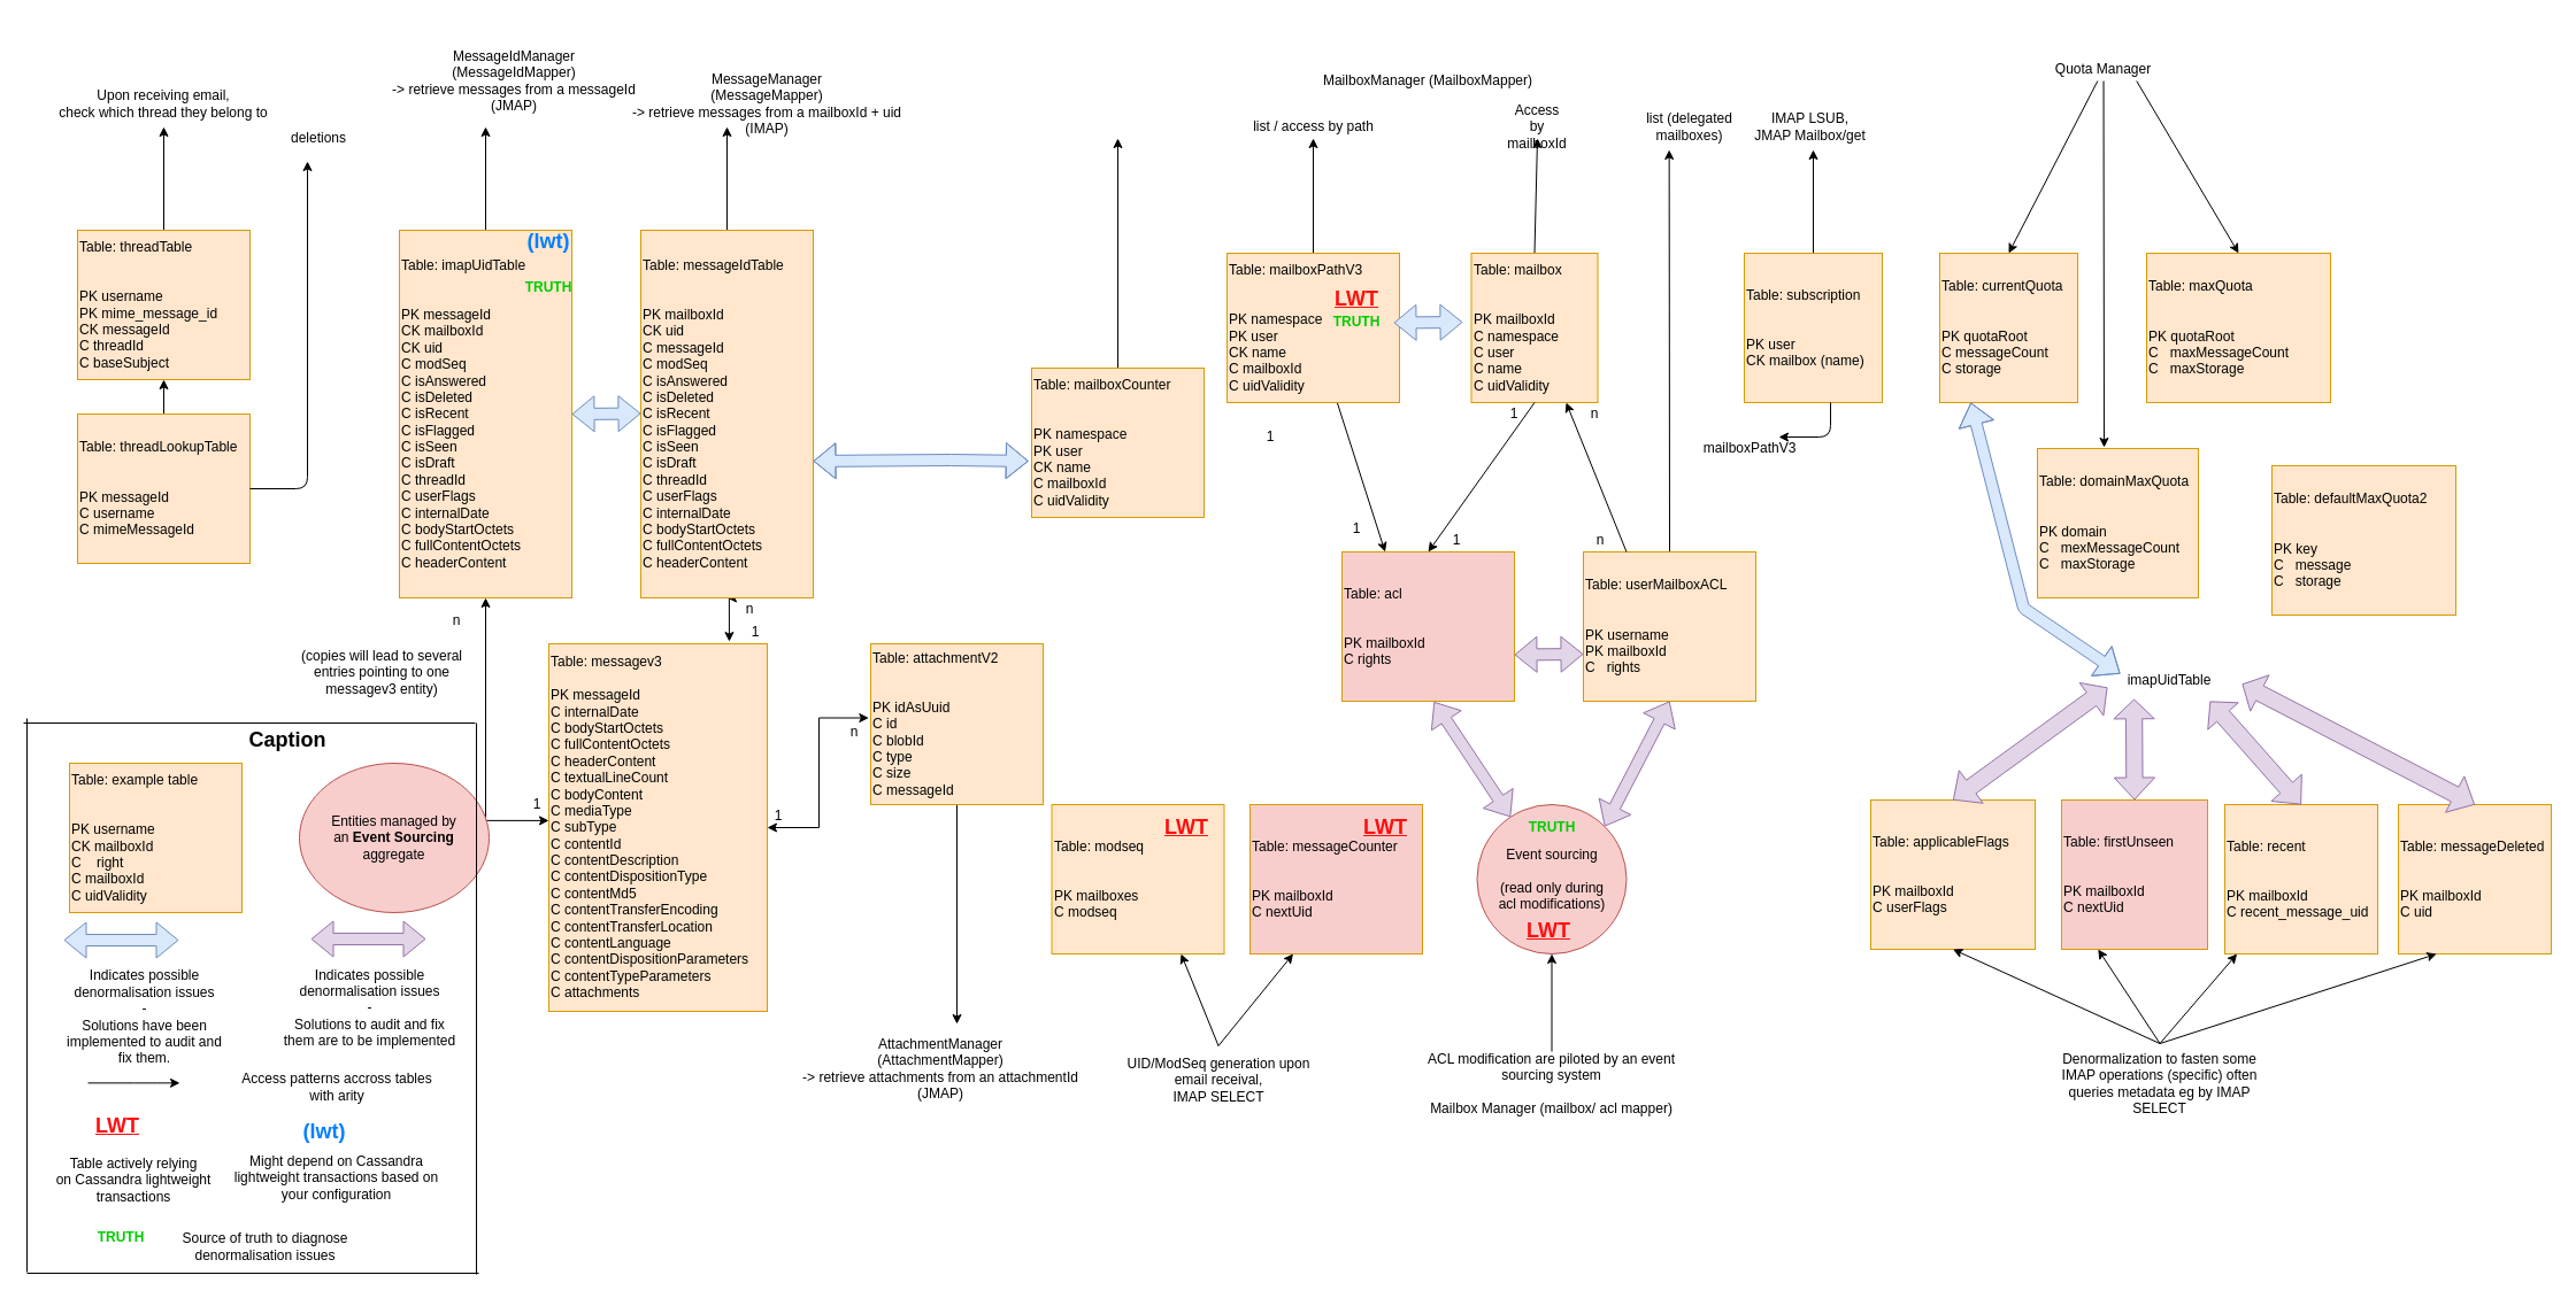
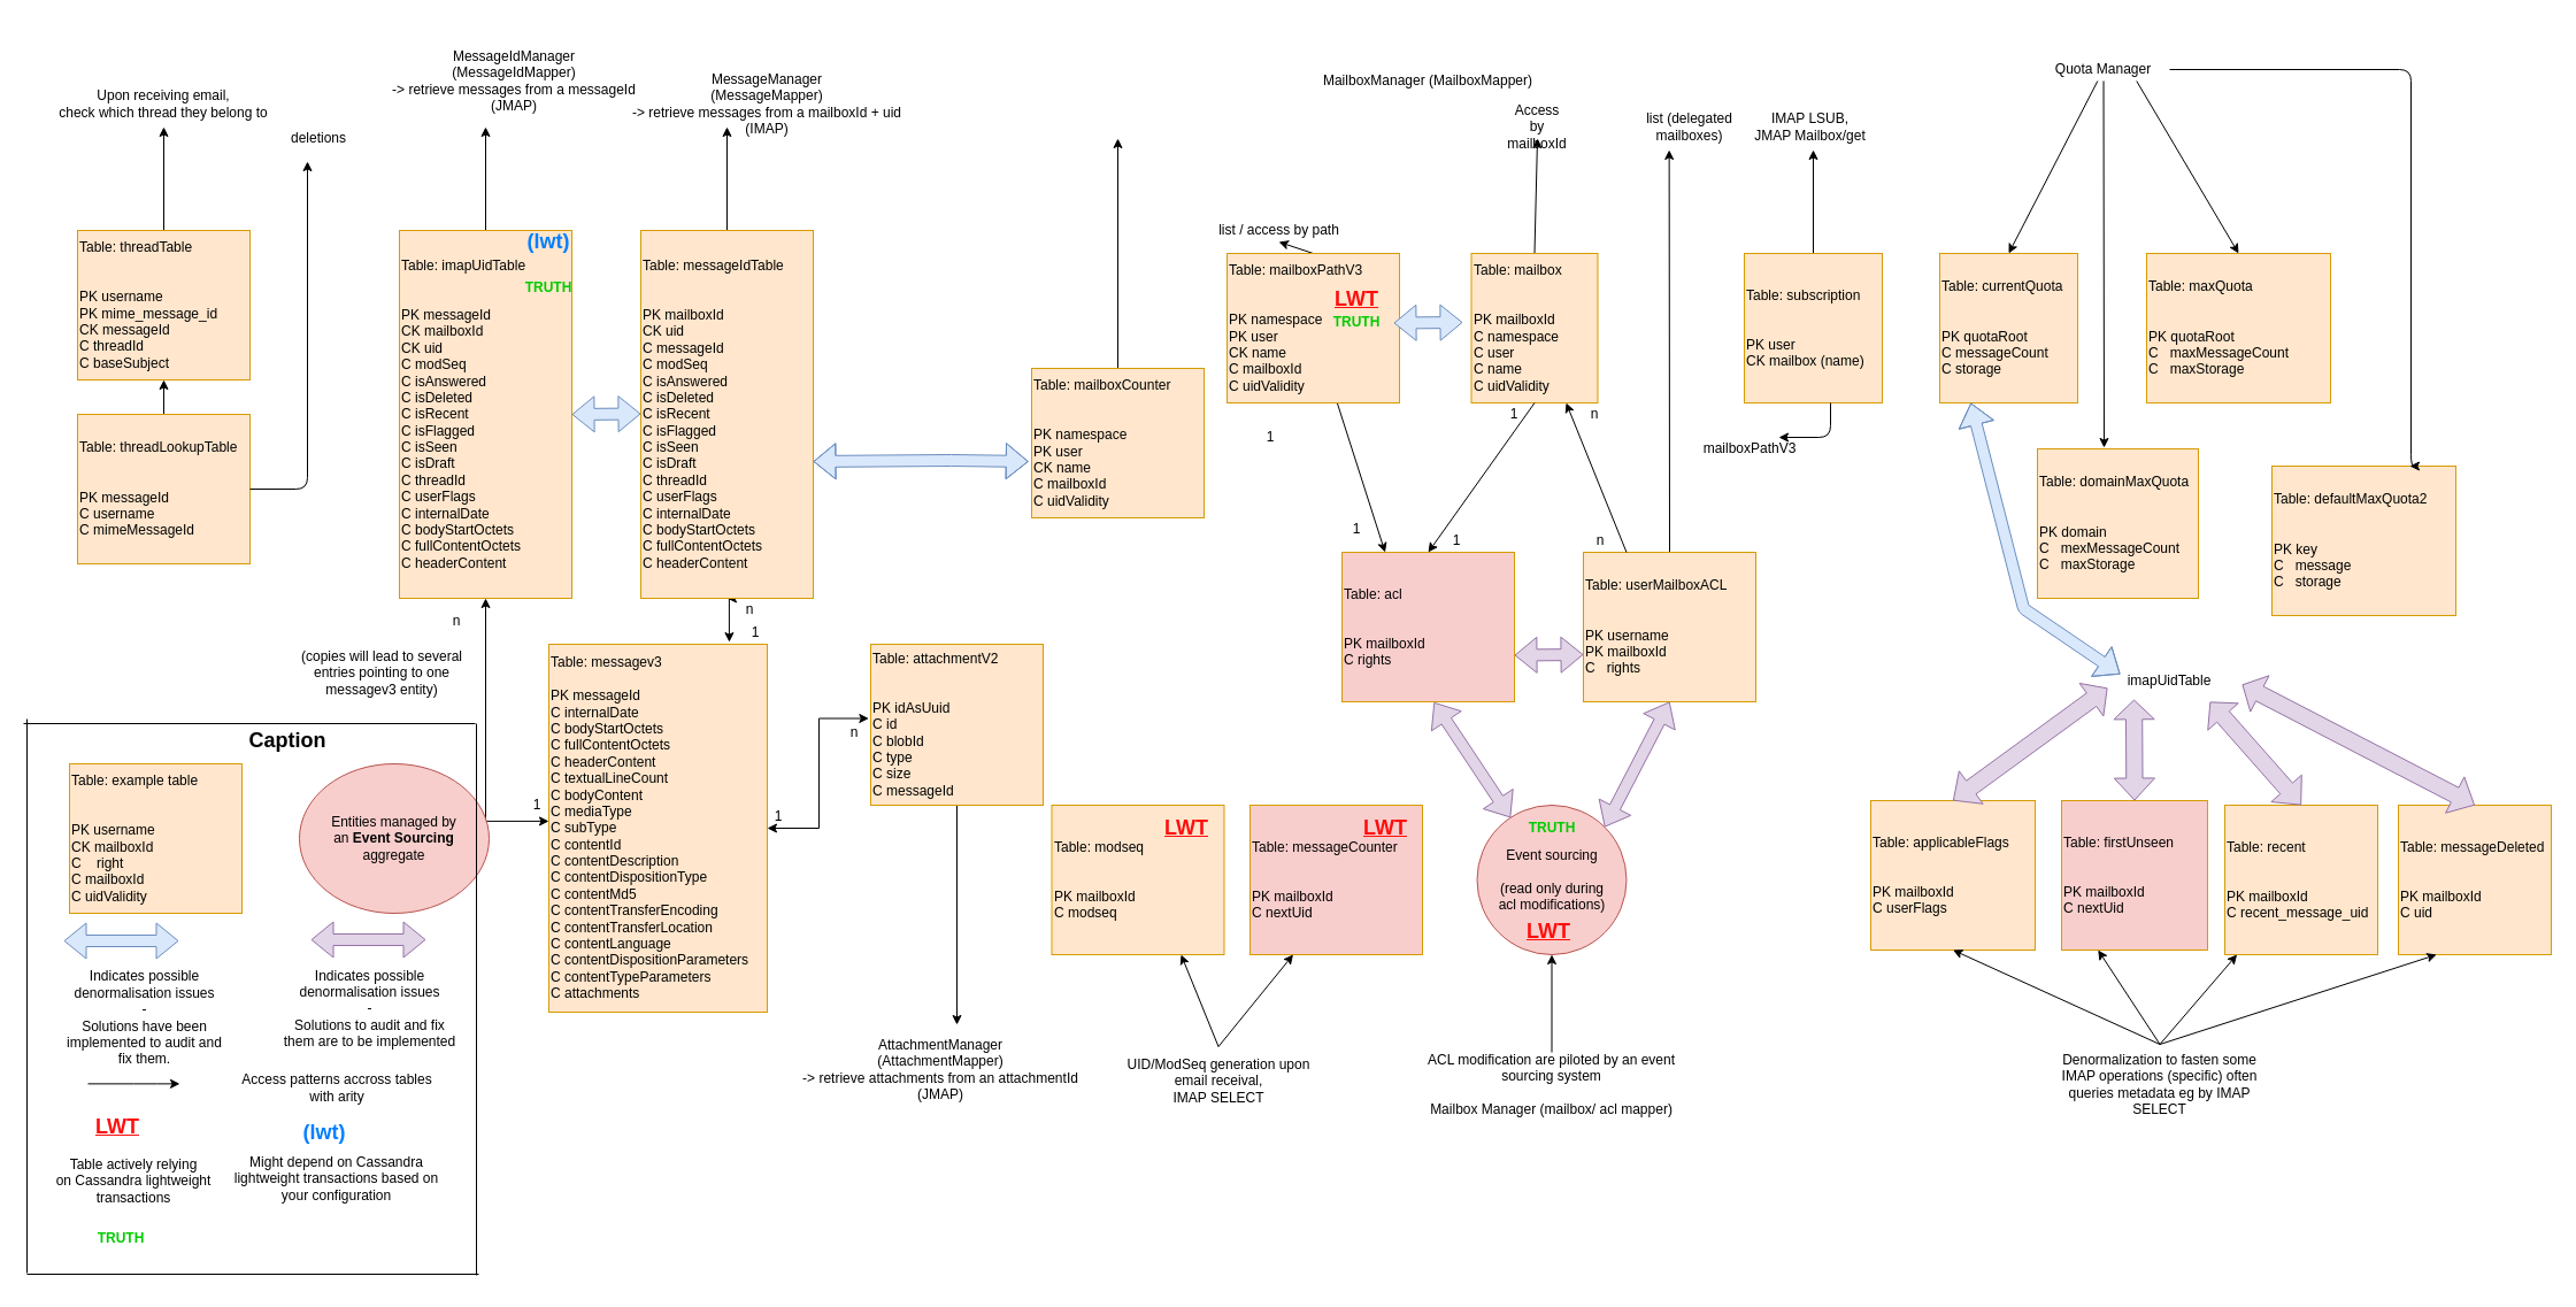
- <mxCell id="40" value="list / access by path" style="text;html=1;strokeColor=none;fillColor=none;align=center;verticalAlign=middle;whiteSpace=wrap;rounded=0;" parent="1" vertex="1"><mxGeometry x="1084.5" y="100" width="115" height="20" as="geometry" /></mxCell>
+ <mxCell id="40" value="list / access by path" style="text;html=1;strokeColor=none;fillColor=none;align=center;verticalAlign=middle;whiteSpace=wrap;rounded=0;" parent="1" vertex="1"><mxGeometry x="1054.5" y="190" width="115" height="20" as="geometry" /></mxCell>
+ <mxCell id="75" value="" style="edgeStyle=elbowEdgeStyle;elbow=horizontal;endArrow=classic;html=1;exitX=1;exitY=0.5;exitDx=0;exitDy=0;entryX=0.75;entryY=0;entryDx=0;entryDy=0;" parent="1" source="74" target="70" edge="1"><mxGeometry width="50" height="50" relative="1" as="geometry"><mxPoint x="1777" y="500" as="sourcePoint" /><mxPoint x="1827" y="450" as="targetPoint" /><Array as="points"><mxPoint x="2097" y="320" /><mxPoint x="2067" y="290" /></Array></mxGeometry></mxCell>
- <mxCell id="77" value="&lt;div align=&quot;left&quot;&gt;Table: modseq&lt;br&gt;&lt;br&gt;&lt;/div&gt;&lt;div align=&quot;left&quot;&gt;&lt;br&gt;&lt;/div&gt;&lt;div align=&quot;left&quot;&gt;PK mailboxes&lt;br&gt;&lt;/div&gt;C modseq" style="rounded=0;whiteSpace=wrap;html=1;align=left;fillColor=#ffe6cc;strokeColor=#d79b00;" parent="1" vertex="1"><mxGeometry x="914.5" y="700" width="150" height="130" as="geometry" /></mxCell>
+ <mxCell id="77" value="&lt;div align=&quot;left&quot;&gt;Table: modseq&lt;br&gt;&lt;br&gt;&lt;/div&gt;&lt;div align=&quot;left&quot;&gt;&lt;br&gt;&lt;/div&gt;&lt;div align=&quot;left&quot;&gt;PK mailboxId&lt;br&gt;&lt;/div&gt;C modseq" style="rounded=0;whiteSpace=wrap;html=1;align=left;fillColor=#ffe6cc;strokeColor=#d79b00;" parent="1" vertex="1"><mxGeometry x="914.5" y="700" width="150" height="130" as="geometry" /></mxCell>
- <mxCell id="91" value="Source of truth to diagnose denormalisation issues" style="text;html=1;strokeColor=none;fillColor=none;align=center;verticalAlign=middle;whiteSpace=wrap;rounded=0;" parent="1" vertex="1"><mxGeometry x="138" y="1055" width="185" height="60" as="geometry" /></mxCell>
